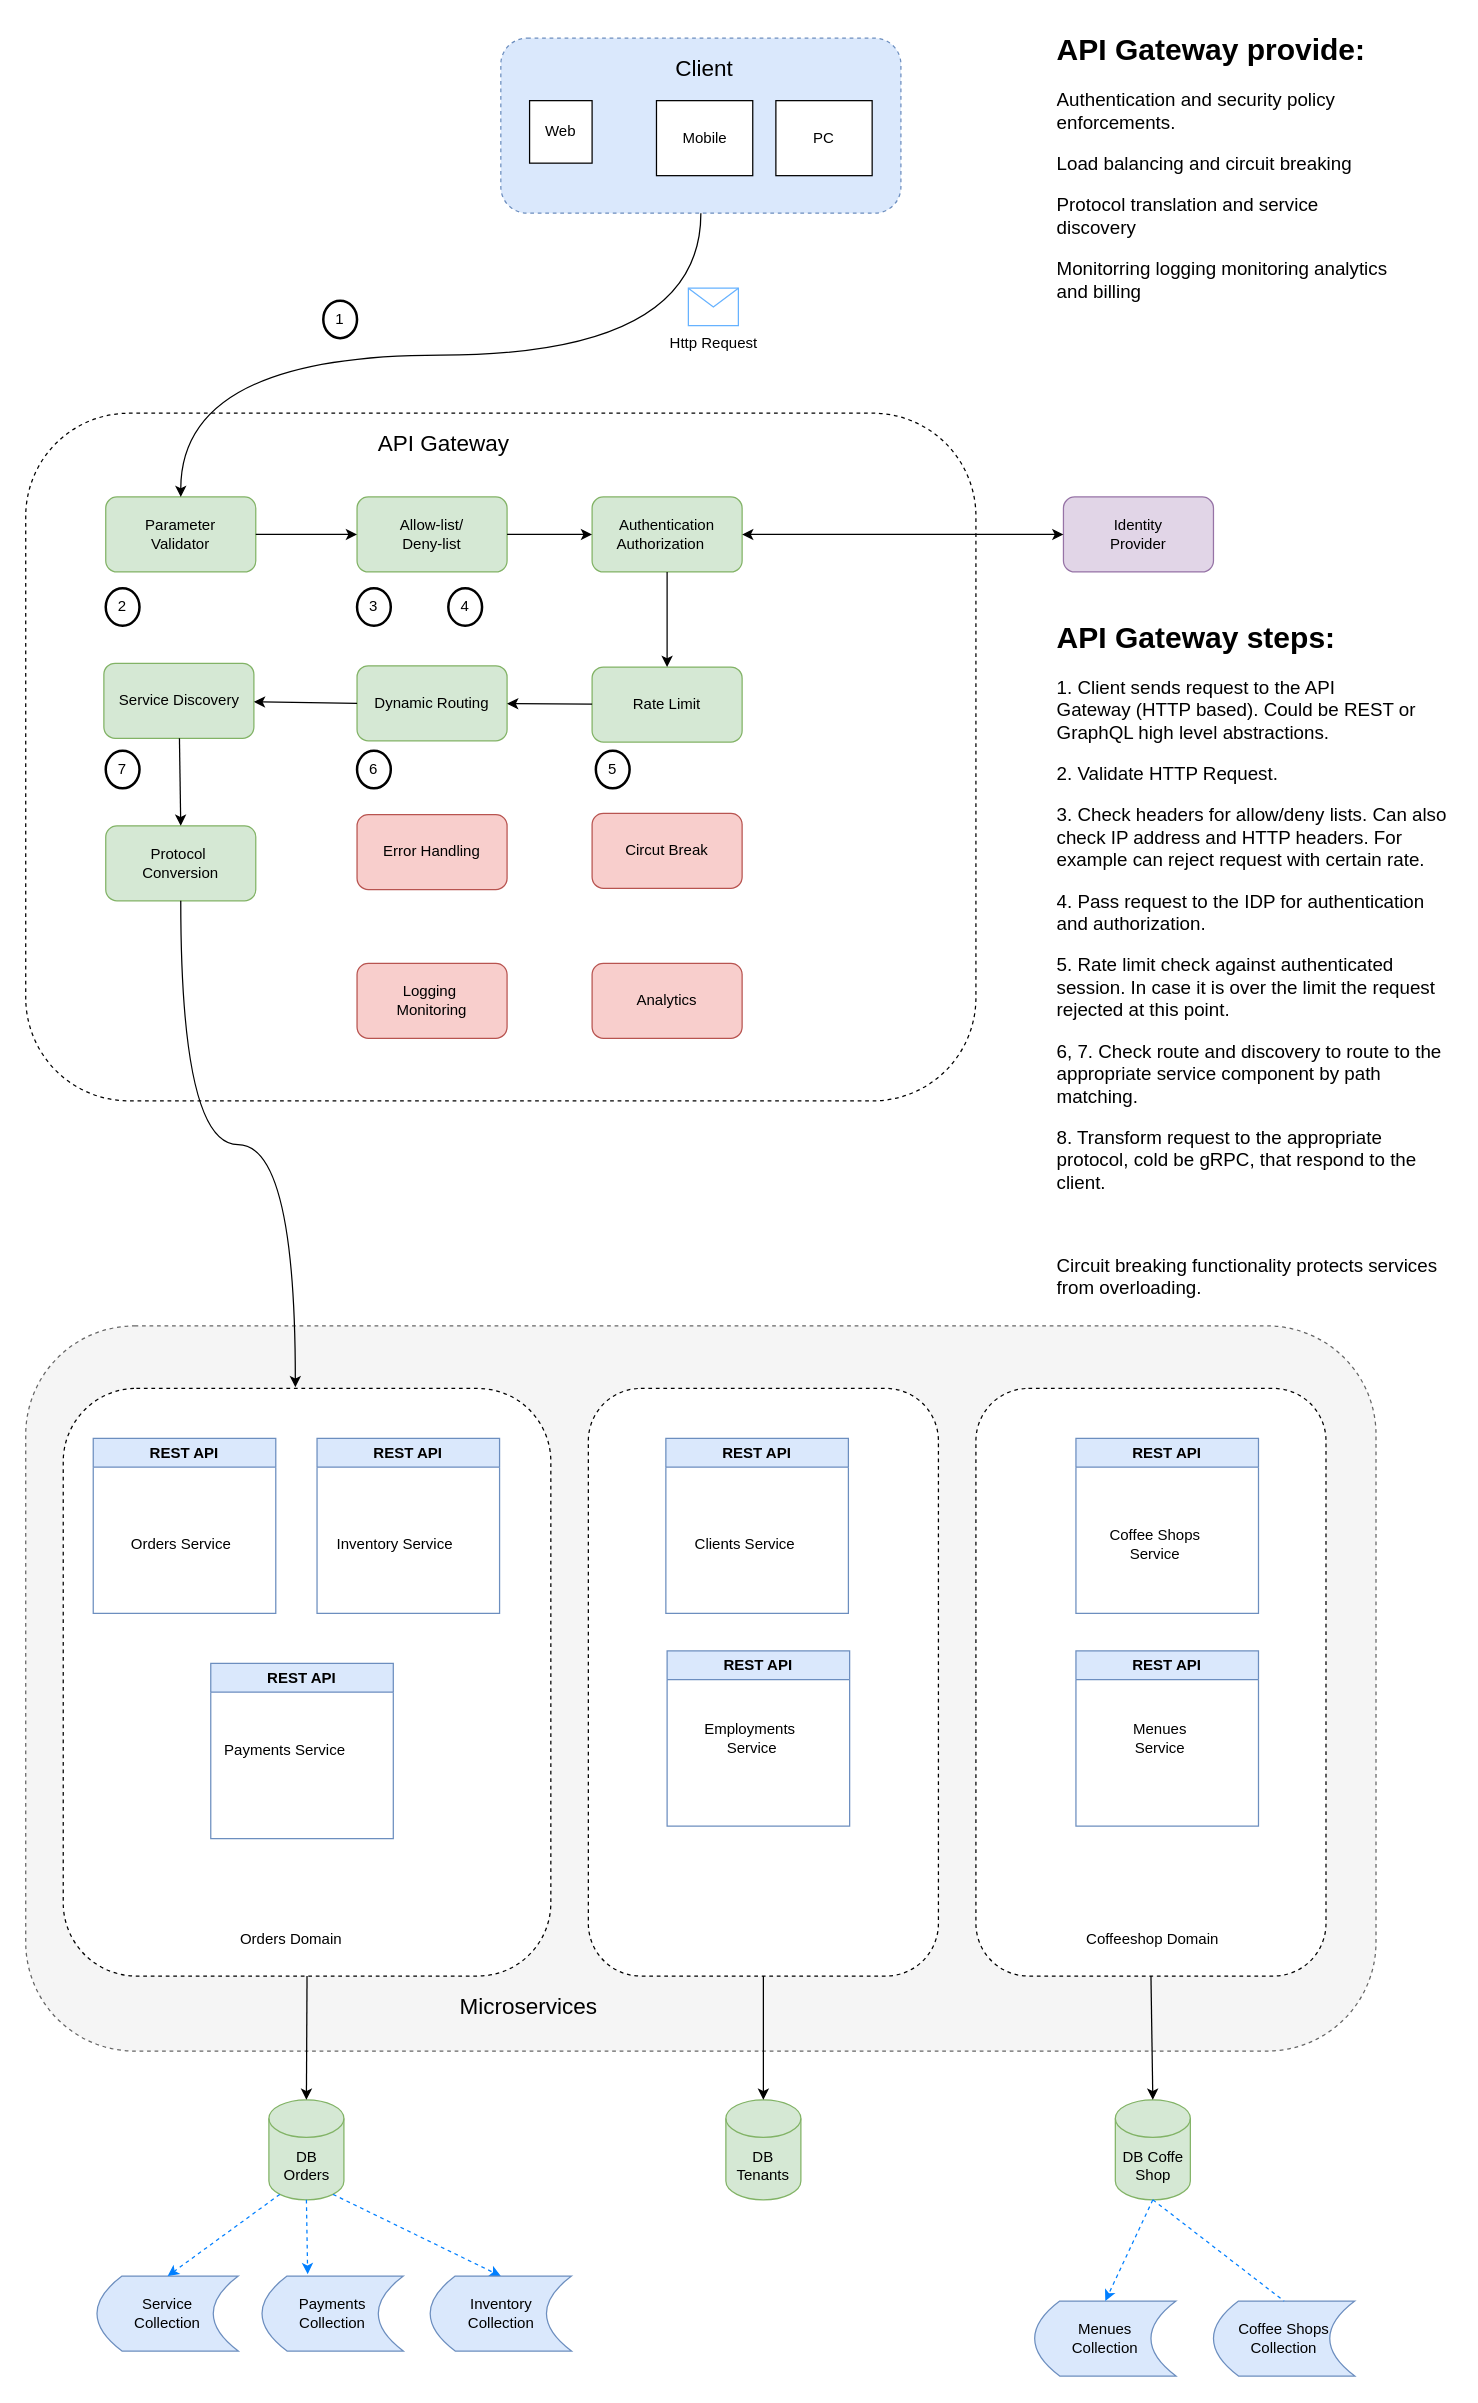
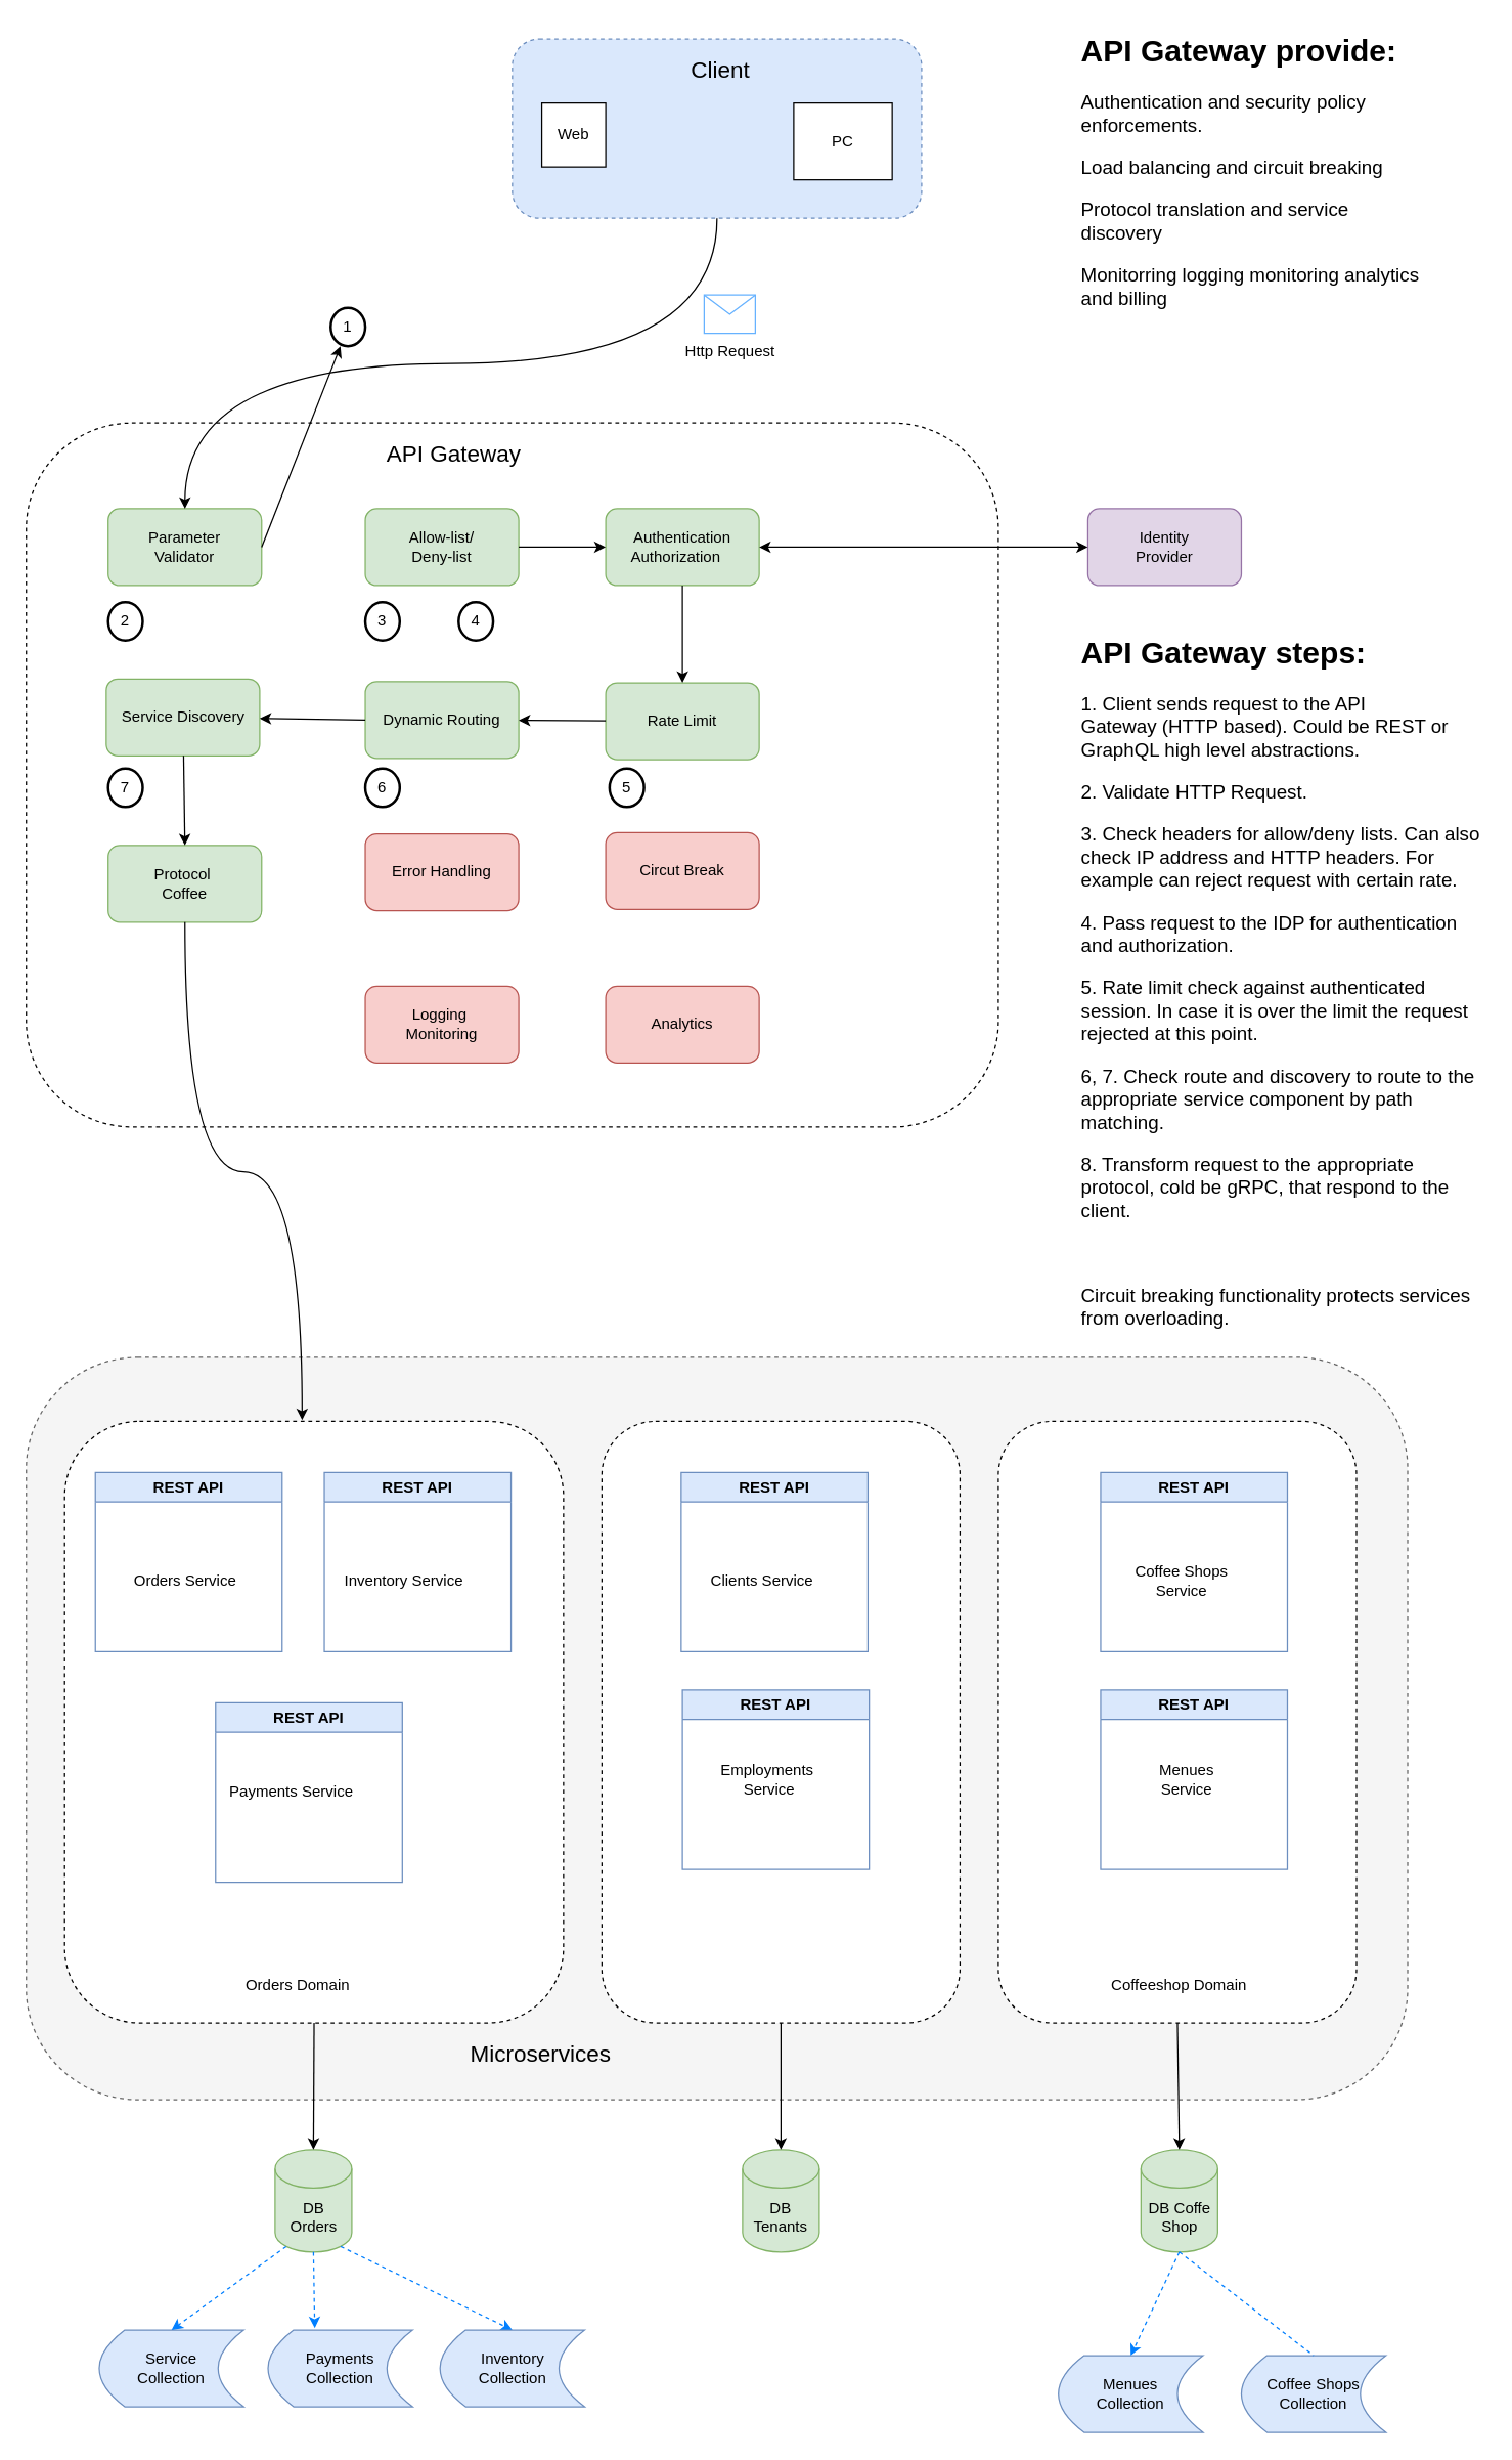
- <mxCell id="5" value="Mobile" style="rounded=0;whiteSpace=wrap;html=1;" vertex="1" parent="1"><mxGeometry x="524.5" y="80" width="77" height="60" as="geometry" /></mxCell>
- <mxCell id="17" value="" style="endArrow=classic;html=1;rounded=0;exitX=1;exitY=0.5;exitDx=0;exitDy=0;" edge="1" parent="1" source="9" target="10"><mxGeometry width="50" height="50" relative="1" as="geometry"><mxPoint x="210" y="427" as="sourcePoint" /><mxPoint x="250" y="380" as="targetPoint" /></mxGeometry></mxCell>
+ <mxCell id="17" value="" style="endArrow=classic;html=1;rounded=0;exitX=1;exitY=0.5;exitDx=0;exitDy=0;" edge="1" parent="1" source="9" target="48"><mxGeometry width="50" height="50" relative="1" as="geometry"><mxPoint x="210" y="427" as="sourcePoint" /><mxPoint x="250" y="380" as="targetPoint" /></mxGeometry></mxCell>
- <mxCell id="24" value="Protocol&amp;nbsp;&lt;br&gt;Conversion" style="rounded=1;whiteSpace=wrap;html=1;fillColor=#d5e8d4;strokeColor=#82b366;" vertex="1" parent="1"><mxGeometry x="84" y="660" width="120" height="60" as="geometry" /></mxCell>
+ <mxCell id="24" value="Protocol&amp;nbsp;&lt;br&gt;Coffee" style="rounded=1;whiteSpace=wrap;html=1;fillColor=#d5e8d4;strokeColor=#82b366;" vertex="1" parent="1"><mxGeometry x="84" y="660" width="120" height="60" as="geometry" /></mxCell>
